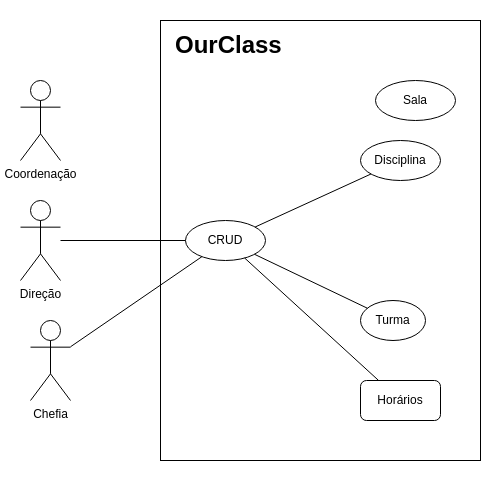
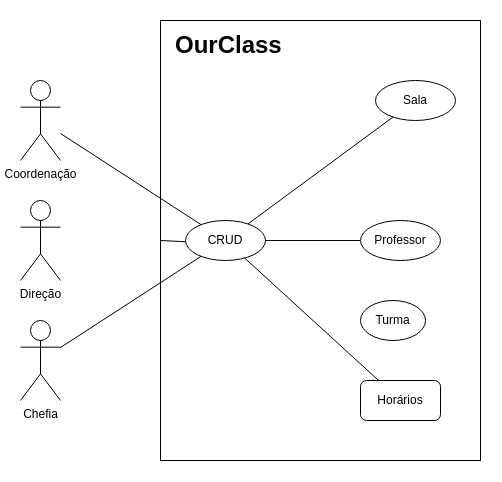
- <mxCell id="10" value="Disciplina" style="ellipse;whiteSpace=wrap;html=1;fillColor=none;" vertex="1" parent="1"><mxGeometry x="360" y="140" width="80" height="40" as="geometry" /></mxCell>
+ <mxCell id="14" style="edgeStyle=none;rounded=0;orthogonalLoop=1;jettySize=auto;html=1;endArrow=none;endFill=0;" edge="1" parent="1" source="19" target="9"><mxGeometry relative="1" as="geometry" /></mxCell>
+ <mxCell id="3" style="edgeStyle=none;rounded=0;orthogonalLoop=1;jettySize=auto;html=1;endArrow=none;endFill=0;" edge="1" parent="1" source="4" target="19"><mxGeometry relative="1" as="geometry" /></mxCell>
- <mxCell id="15" style="edgeStyle=none;rounded=0;orthogonalLoop=1;jettySize=auto;html=1;endArrow=none;endFill=0;" edge="1" parent="1" source="19" target="10"><mxGeometry relative="1" as="geometry" /></mxCell>
- <mxCell id="5" style="edgeStyle=none;rounded=0;orthogonalLoop=1;jettySize=auto;html=1;endArrow=none;endFill=0;" edge="1" parent="1" source="6" target="19"><mxGeometry relative="1" as="geometry" /></mxCell>
+ <mxCell id="16" style="edgeStyle=none;rounded=0;orthogonalLoop=1;jettySize=auto;html=1;endArrow=none;endFill=0;" edge="1" parent="1" source="19" target="11"><mxGeometry relative="1" as="geometry" /></mxCell>
+ <mxCell id="11" value="Professor" style="ellipse;whiteSpace=wrap;html=1;fillColor=none;" vertex="1" parent="1"><mxGeometry x="360" y="220" width="80" height="40" as="geometry" /></mxCell>
- <mxCell id="17" style="edgeStyle=none;rounded=0;orthogonalLoop=1;jettySize=auto;html=1;endArrow=none;endFill=0;" edge="1" parent="1" source="19" target="12"><mxGeometry relative="1" as="geometry" /></mxCell>
+ <mxCell id="17" style="edgeStyle=none;rounded=0;orthogonalLoop=1;jettySize=auto;html=1;endArrow=none;endFill=0;" edge="1" parent="1" source="19" target="2"><mxGeometry relative="1" as="geometry" /></mxCell>
- <mxCell id="8" value="Chefia" style="shape=umlActor;verticalLabelPosition=bottom;verticalAlign=top;html=1;outlineConnect=0;aspect=fixed;" vertex="1" parent="1"><mxGeometry x="30" y="320" width="40" height="80" as="geometry" /></mxCell>
+ <mxCell id="8" value="Chefia" style="shape=umlActor;verticalLabelPosition=bottom;verticalAlign=top;html=1;outlineConnect=0;aspect=fixed;" vertex="1" parent="1"><mxGeometry x="20" y="320" width="40" height="80" as="geometry" /></mxCell>
